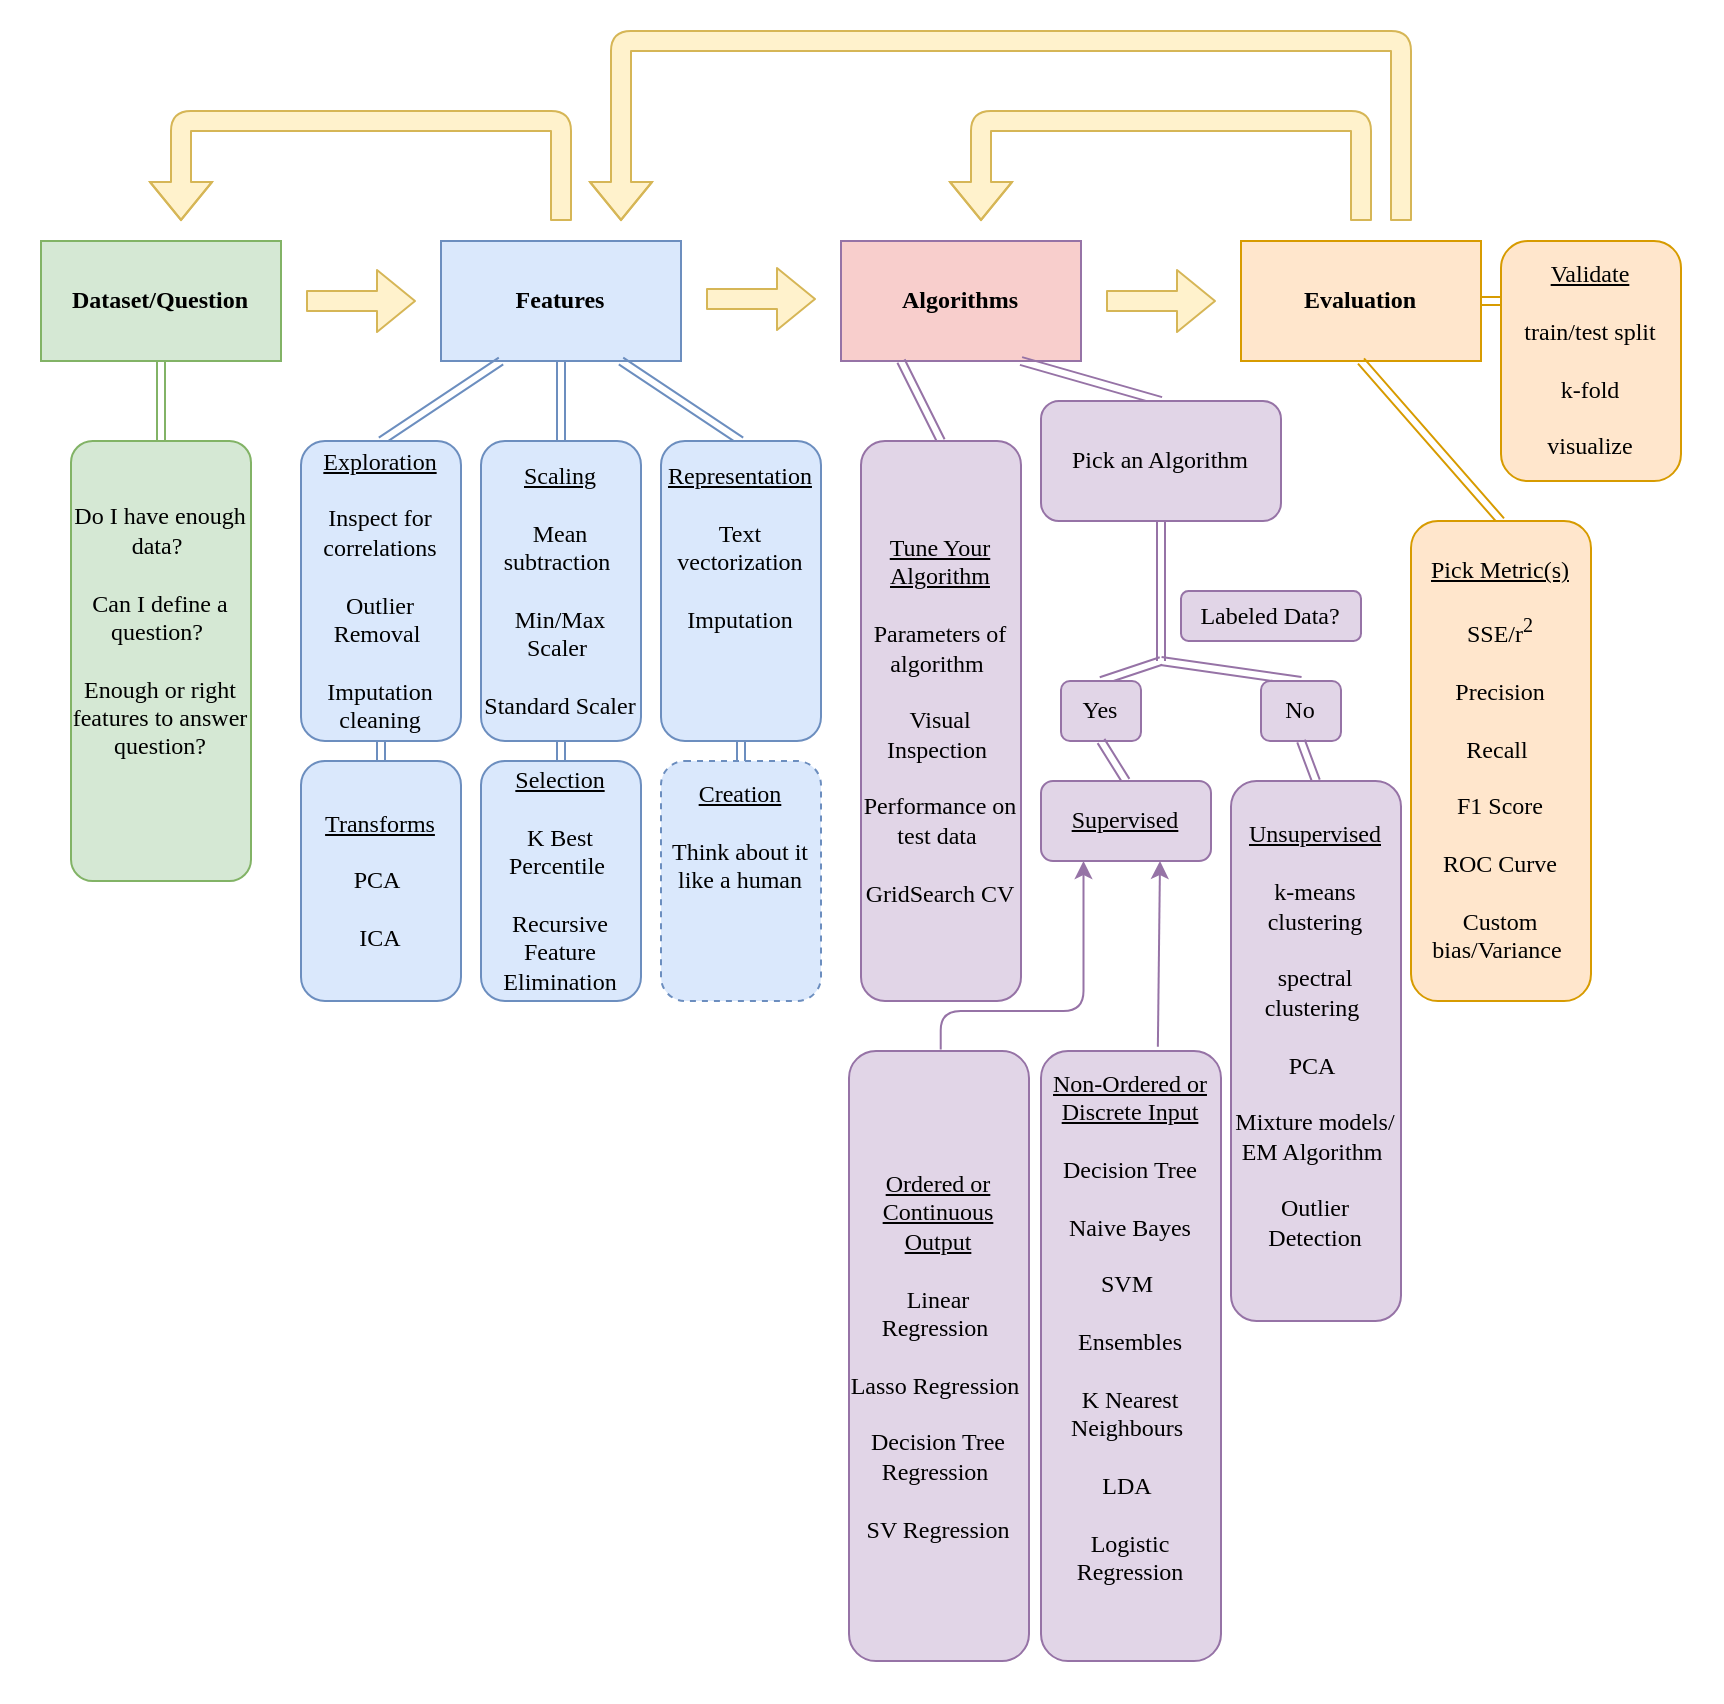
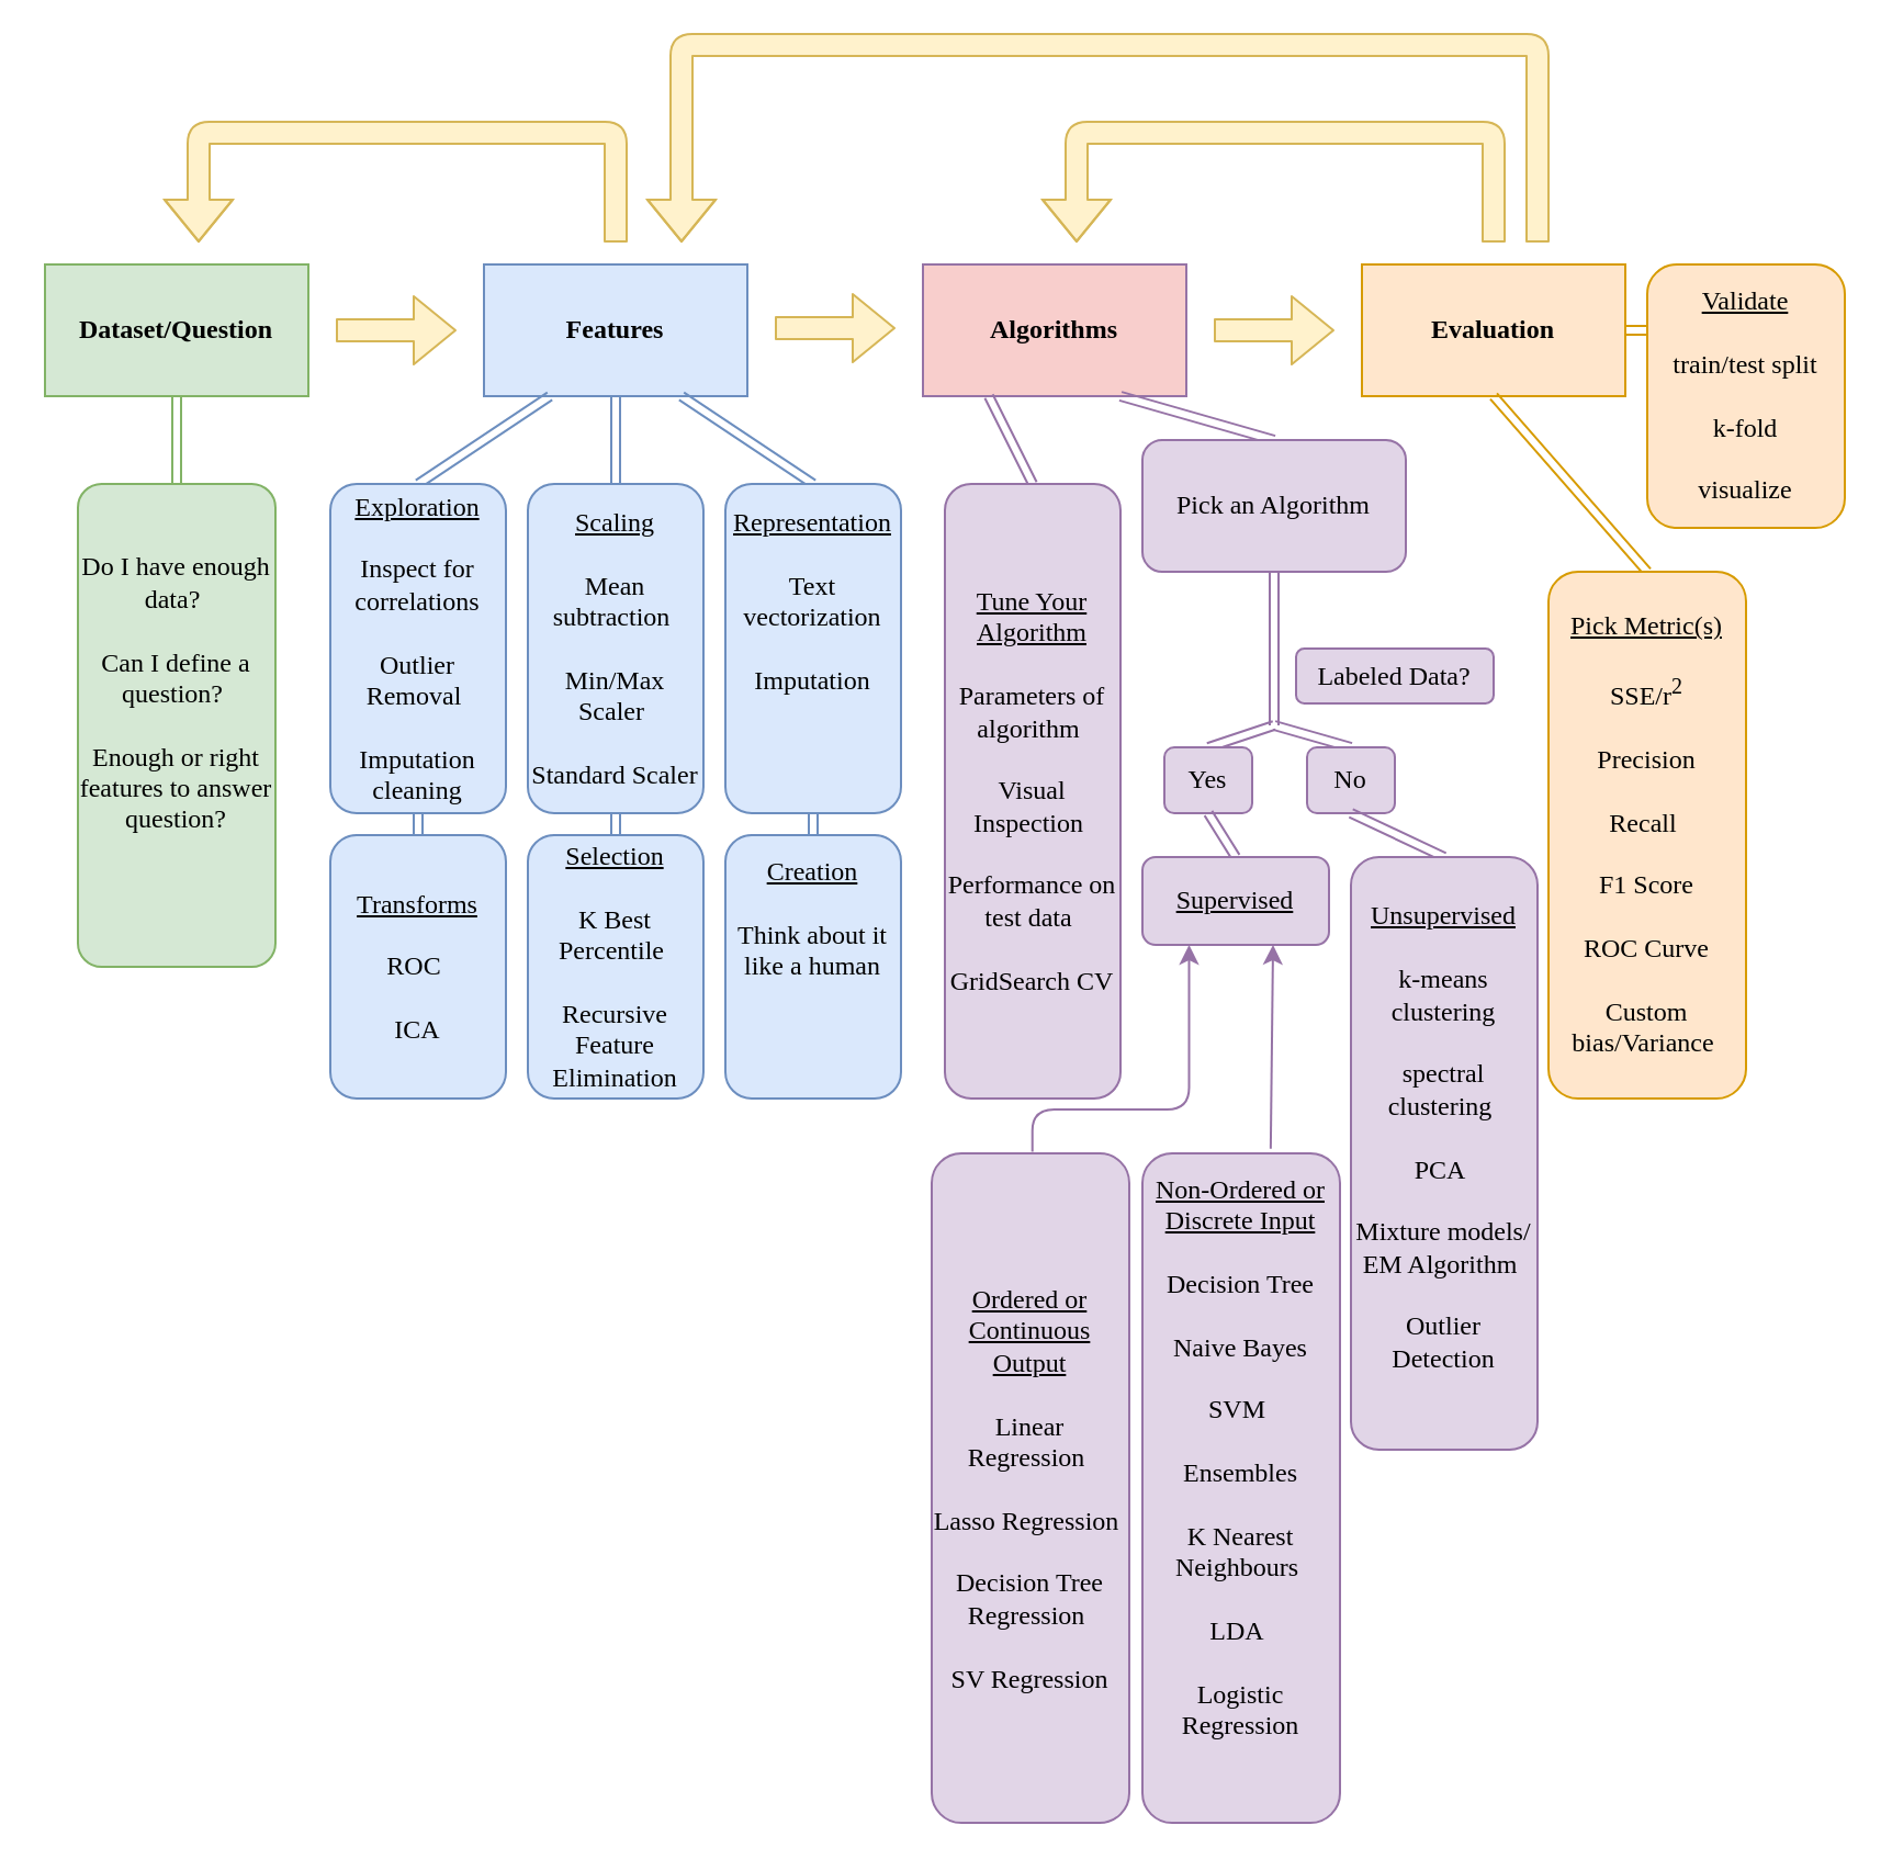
- <mxCell id="36" value="No" style="rounded=1;whiteSpace=wrap;html=1;fontFamily=Tahoma;fillColor=#e1d5e7;strokeColor=#9673a6;" vertex="1" parent="1"><mxGeometry x="630" y="340" width="40" height="30" as="geometry" /></mxCell>
+ <mxCell id="36" value="No" style="rounded=1;whiteSpace=wrap;html=1;fontFamily=Tahoma;fillColor=#e1d5e7;strokeColor=#9673a6;" vertex="1" parent="1"><mxGeometry x="595" y="340" width="40" height="30" as="geometry" /></mxCell>
- <mxCell id="18" value="&lt;u&gt;Transforms&lt;/u&gt;&lt;br&gt;&lt;br&gt;PCA&amp;nbsp;&lt;br&gt;&lt;br&gt;ICA&lt;br&gt;" style="rounded=1;whiteSpace=wrap;html=1;fontFamily=Tahoma;fillColor=#dae8fc;strokeColor=#6c8ebf;" vertex="1" parent="1"><mxGeometry x="150" y="380" width="80" height="120" as="geometry" /></mxCell>
+ <mxCell id="18" value="&lt;u&gt;Transforms&lt;/u&gt;&lt;br&gt;&lt;br&gt;ROC&amp;nbsp;&lt;br&gt;&lt;br&gt;ICA&lt;br&gt;" style="rounded=1;whiteSpace=wrap;html=1;fontFamily=Tahoma;fillColor=#dae8fc;strokeColor=#6c8ebf;" vertex="1" parent="1"><mxGeometry x="150" y="380" width="80" height="120" as="geometry" /></mxCell>
- <mxCell id="22" value="&lt;br&gt;&lt;br&gt;&lt;u&gt;Creation&lt;/u&gt;&lt;br&gt;&lt;br&gt;Think about it like a human&lt;br&gt;&lt;br&gt;&lt;br&gt;&lt;br&gt;&lt;br&gt;&lt;br&gt;" style="rounded=1;whiteSpace=wrap;html=1;fontFamily=Tahoma;fillColor=#dae8fc;strokeColor=#6c8ebf;dashed=1;" vertex="1" parent="1"><mxGeometry x="330" y="380" width="80" height="120" as="geometry" /></mxCell>
+ <mxCell id="22" value="&lt;br&gt;&lt;br&gt;&lt;u&gt;Creation&lt;/u&gt;&lt;br&gt;&lt;br&gt;Think about it like a human&lt;br&gt;&lt;br&gt;&lt;br&gt;&lt;br&gt;&lt;br&gt;&lt;br&gt;" style="rounded=1;whiteSpace=wrap;html=1;fontFamily=Tahoma;fillColor=#dae8fc;strokeColor=#6c8ebf;" vertex="1" parent="1"><mxGeometry x="330" y="380" width="80" height="120" as="geometry" /></mxCell>
